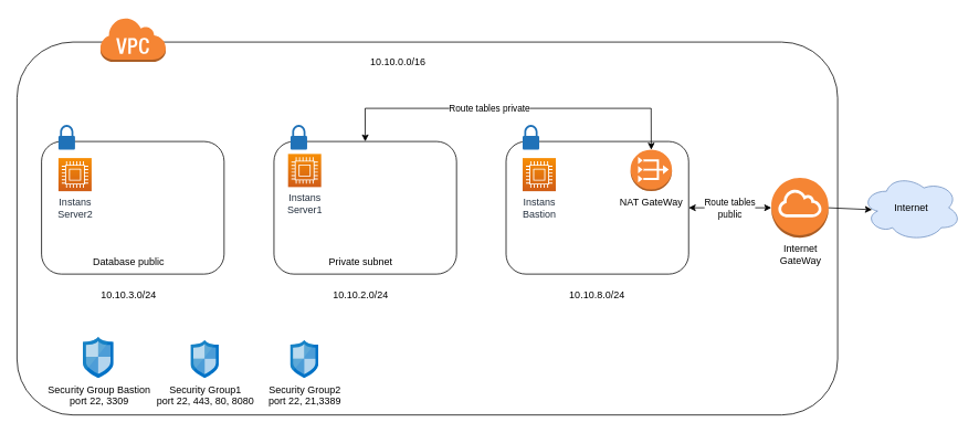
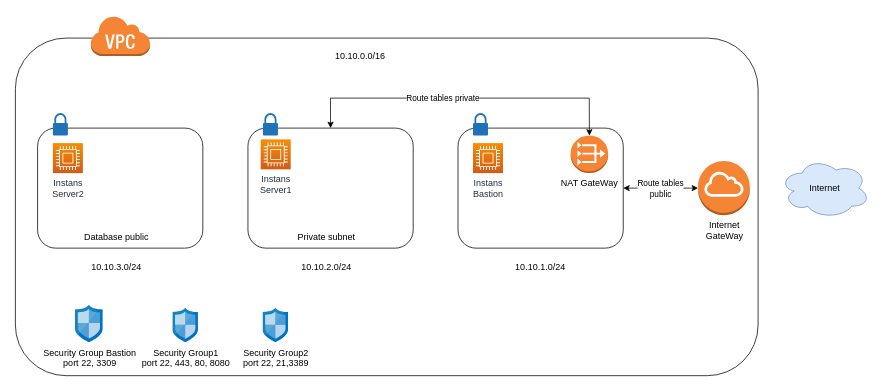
- <mxCell id="18" value="" style="endArrow=classic;html=1;rounded=0;entryX=0.104;entryY=0.529;entryDx=0;entryDy=0;entryPerimeter=0;exitX=1;exitY=0.5;exitDx=0;exitDy=0;exitPerimeter=0;" edge="1" parent="1" source="8" target="9"><mxGeometry width="50" height="50" relative="1" as="geometry"><mxPoint x="480" y="360" as="sourcePoint" /><mxPoint x="530" y="310" as="targetPoint" /></mxGeometry></mxCell>
- <mxCell id="13" value="10.10.8.0/24" style="text;html=1;strokeColor=none;fillColor=none;align=center;verticalAlign=middle;whiteSpace=wrap;rounded=0;" vertex="1" parent="1"><mxGeometry x="680.13" y="340" width="80" height="30" as="geometry" /></mxCell>
+ <mxCell id="13" value="10.10.1.0/24" style="text;html=1;strokeColor=none;fillColor=none;align=center;verticalAlign=middle;whiteSpace=wrap;rounded=0;" vertex="1" parent="1"><mxGeometry x="680.13" y="340" width="80" height="30" as="geometry" /></mxCell>
